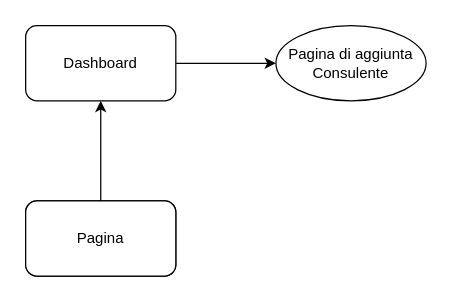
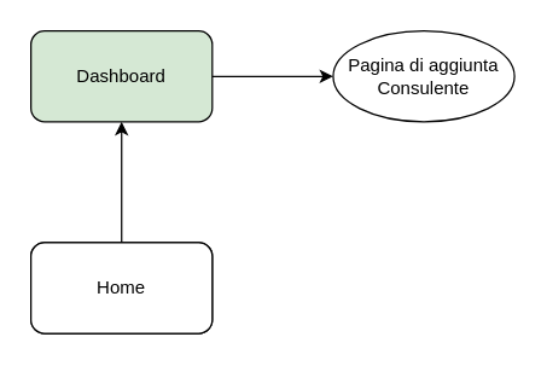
- <mxCell id="6" value="Dashboard" style="whiteSpace=wrap;html=1;rounded=1;" parent="1" vertex="1"><mxGeometry x="20" y="20" width="120" height="60" as="geometry" /></mxCell>
+ <mxCell id="6" value="Dashboard" style="whiteSpace=wrap;html=1;rounded=1;fillColor=#d5e8d4;" parent="1" vertex="1"><mxGeometry x="20" y="20" width="120" height="60" as="geometry" /></mxCell>
- <mxCell id="4" value="Pagina" style="rounded=1;whiteSpace=wrap;html=1;" parent="1" vertex="1"><mxGeometry x="20" y="160" width="120" height="60" as="geometry" /></mxCell>
+ <mxCell id="4" value="Home" style="rounded=1;whiteSpace=wrap;html=1;" parent="1" vertex="1"><mxGeometry x="20" y="160" width="120" height="60" as="geometry" /></mxCell>
